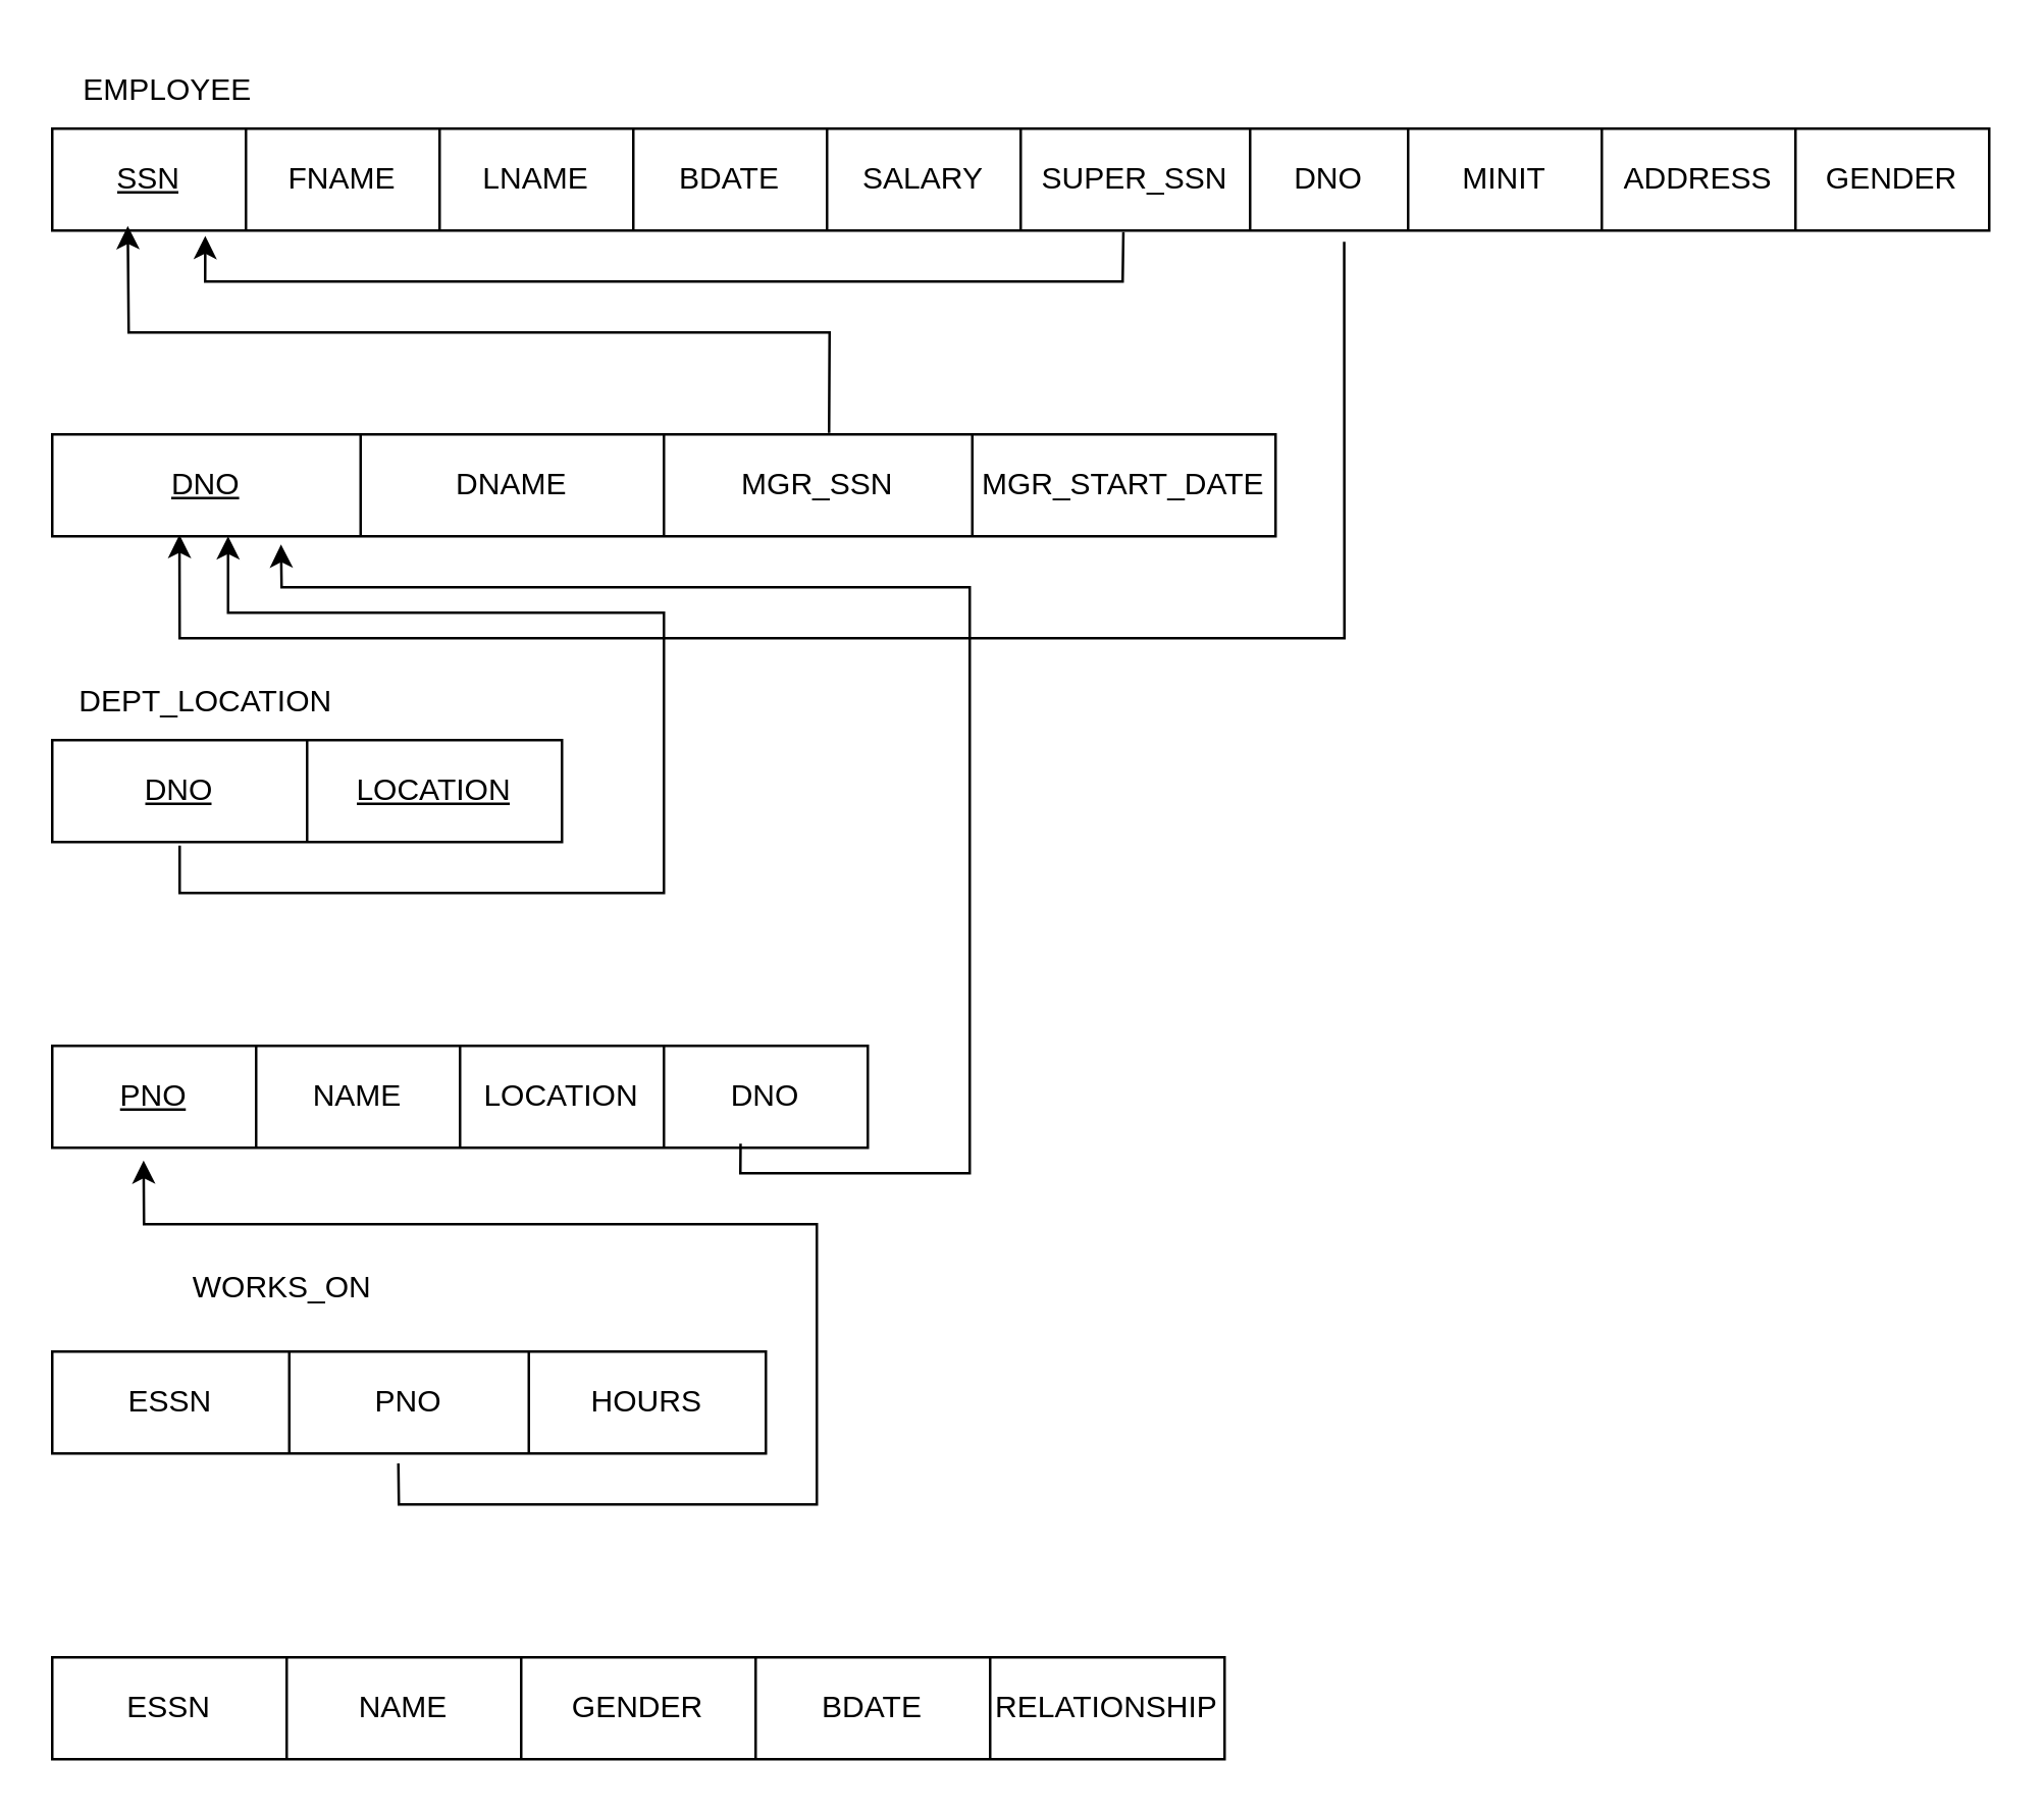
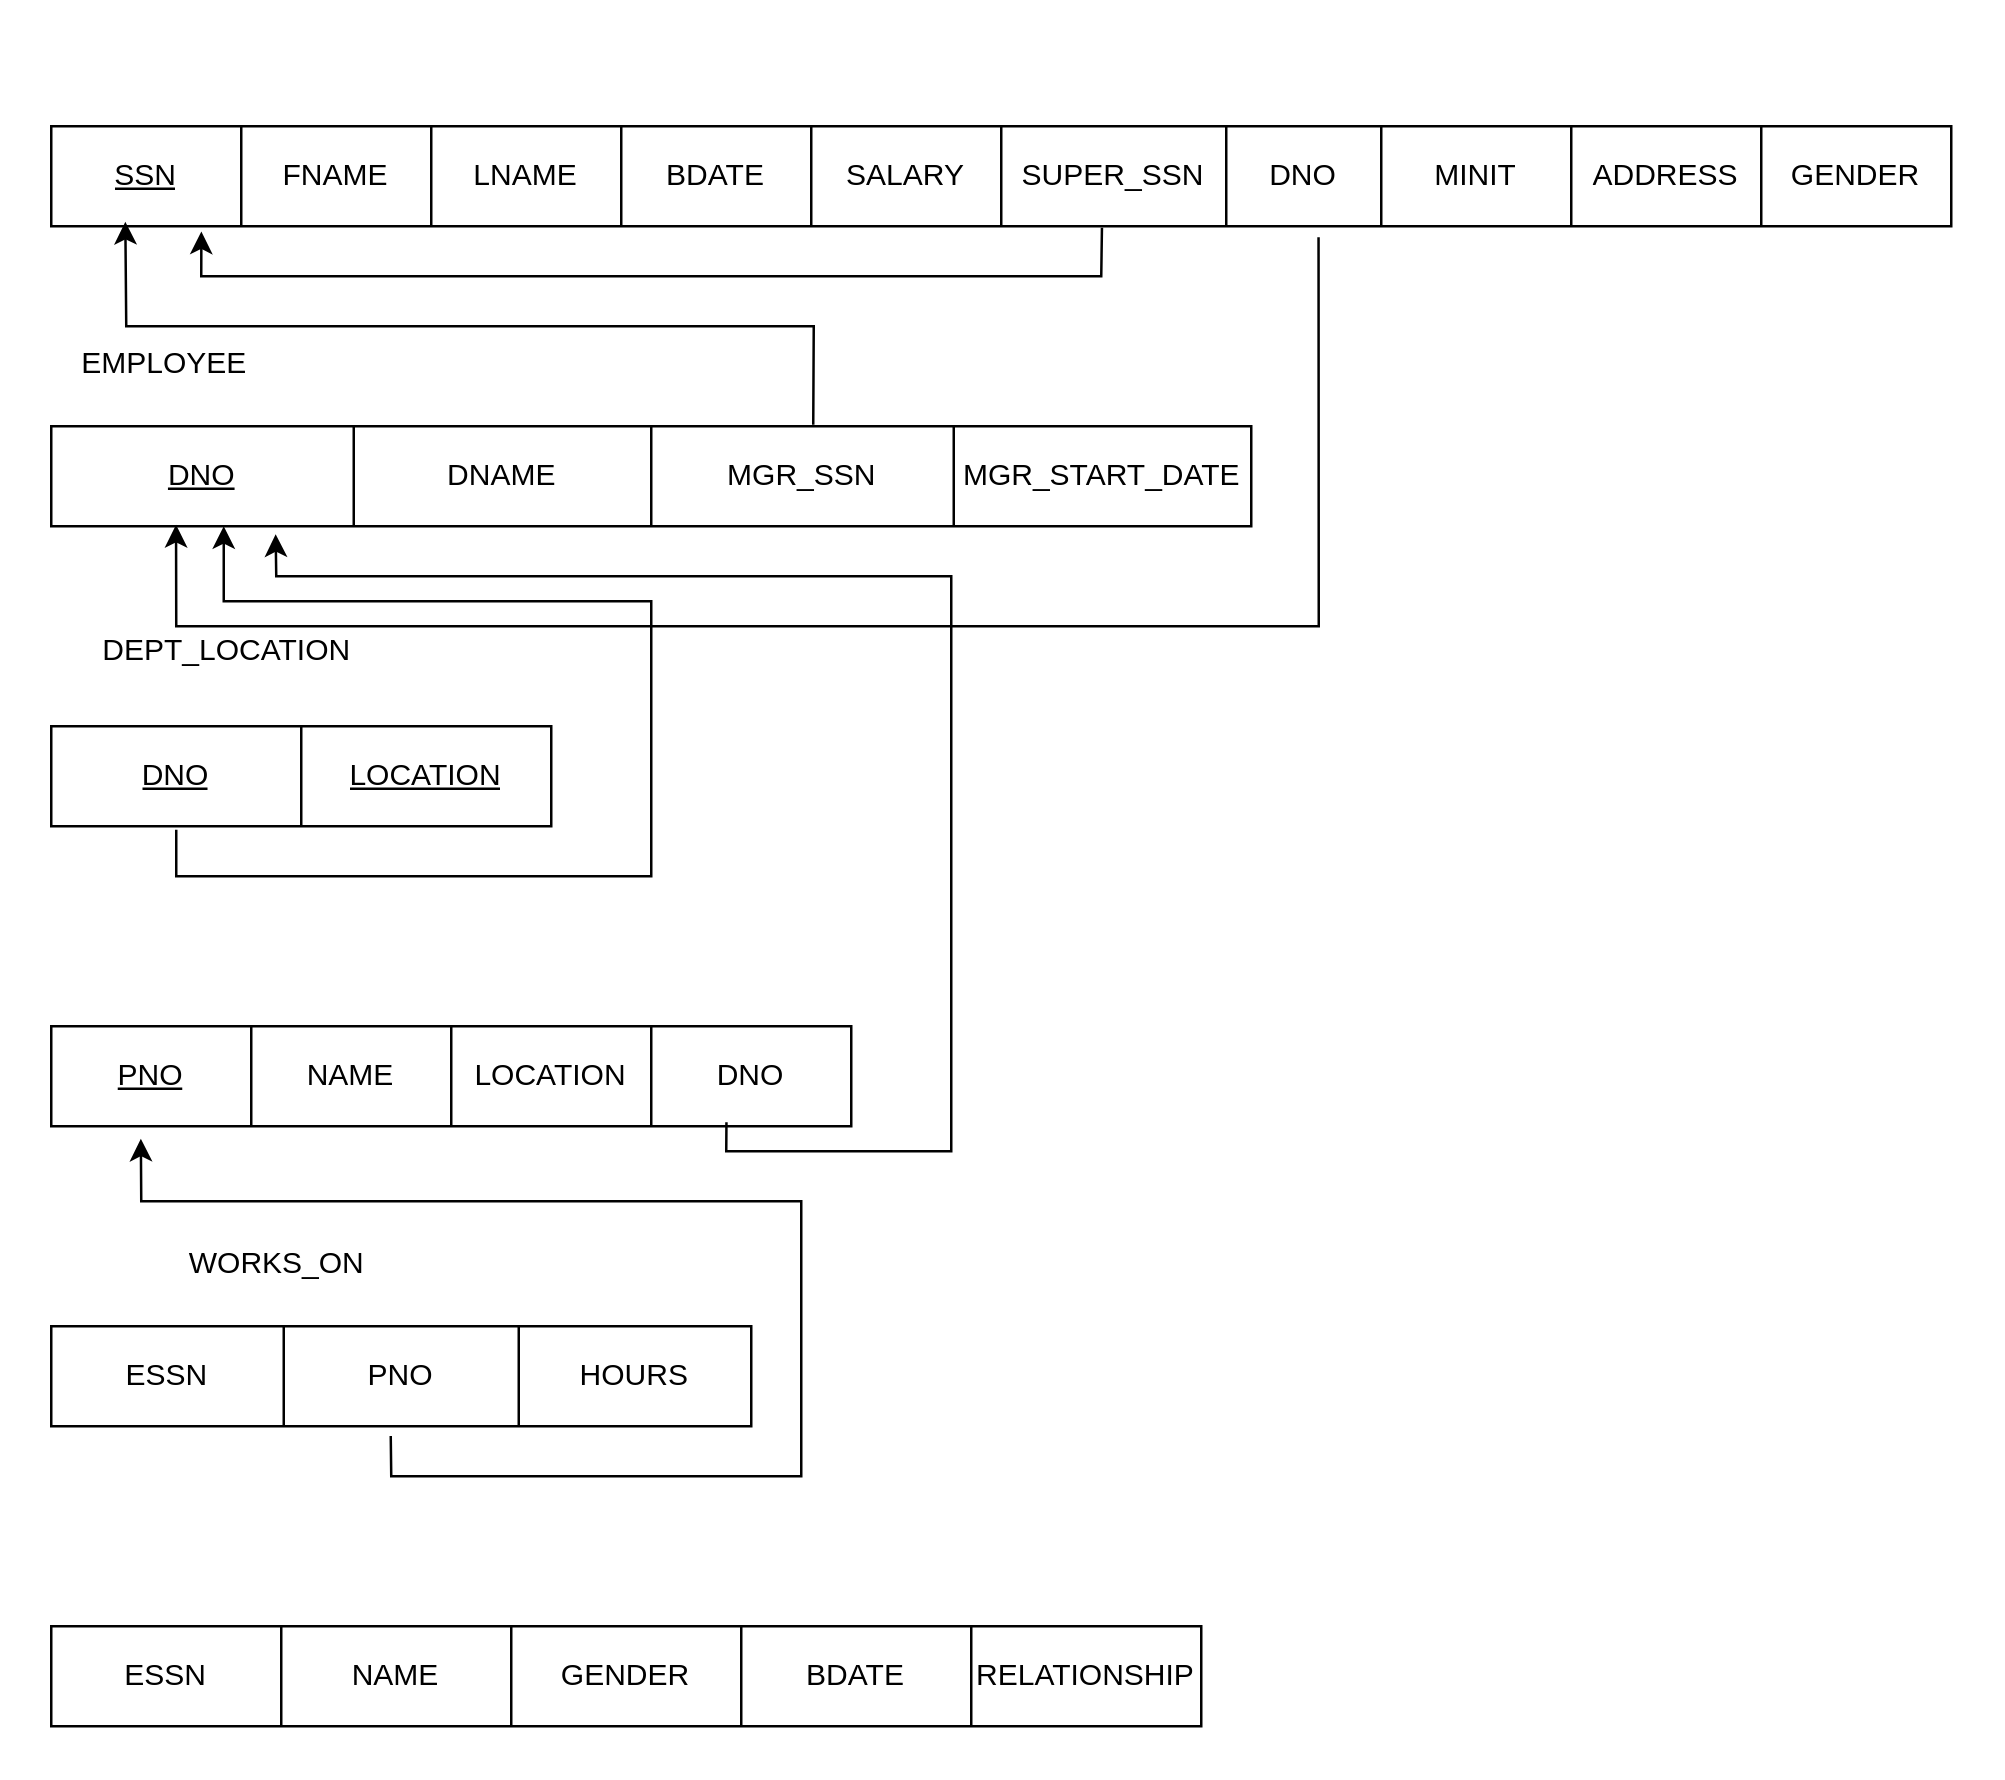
- <mxCell id="15" value="EMPLOYEE" style="text;html=1;align=center;verticalAlign=middle;resizable=0;points=[];autosize=1;strokeColor=none;fillColor=none;" vertex="1" parent="1"><mxGeometry x="20" y="20" width="90" height="30" as="geometry" /></mxCell>
+ <mxCell id="15" value="EMPLOYEE" style="text;html=1;align=center;verticalAlign=middle;resizable=0;points=[];autosize=1;strokeColor=none;fillColor=none;" vertex="1" parent="1"><mxGeometry x="20" y="130" width="90" height="30" as="geometry" /></mxCell>
- <mxCell id="22" value="DEPT_LOCATION" style="text;html=1;align=center;verticalAlign=middle;resizable=0;points=[];autosize=1;strokeColor=none;fillColor=none;" vertex="1" parent="1"><mxGeometry x="20" y="260" width="120" height="30" as="geometry" /></mxCell>
+ <mxCell id="22" value="DEPT_LOCATION" style="text;html=1;align=center;verticalAlign=middle;resizable=0;points=[];autosize=1;strokeColor=none;fillColor=none;" vertex="1" parent="1"><mxGeometry x="30" y="245" width="120" height="30" as="geometry" /></mxCell>
